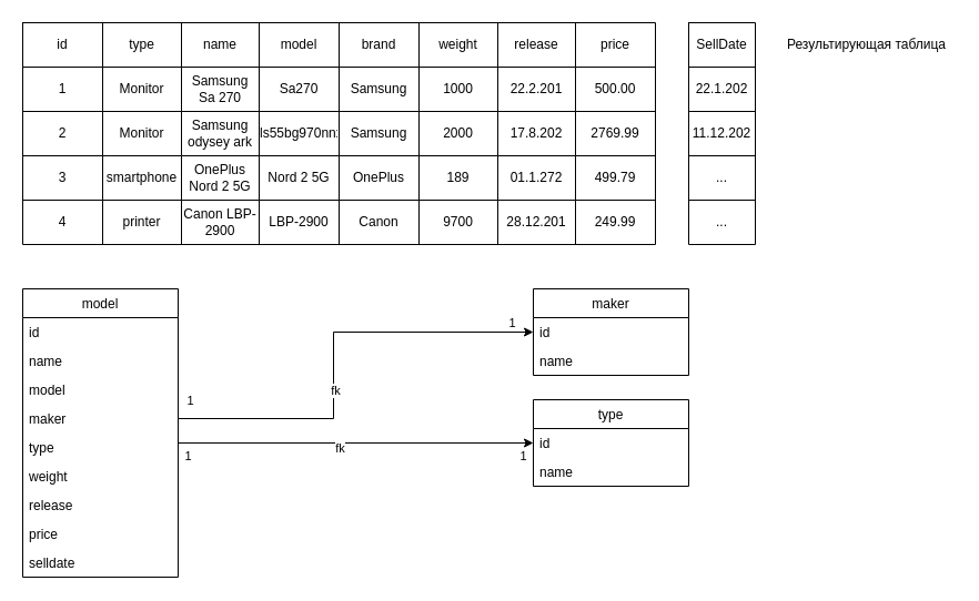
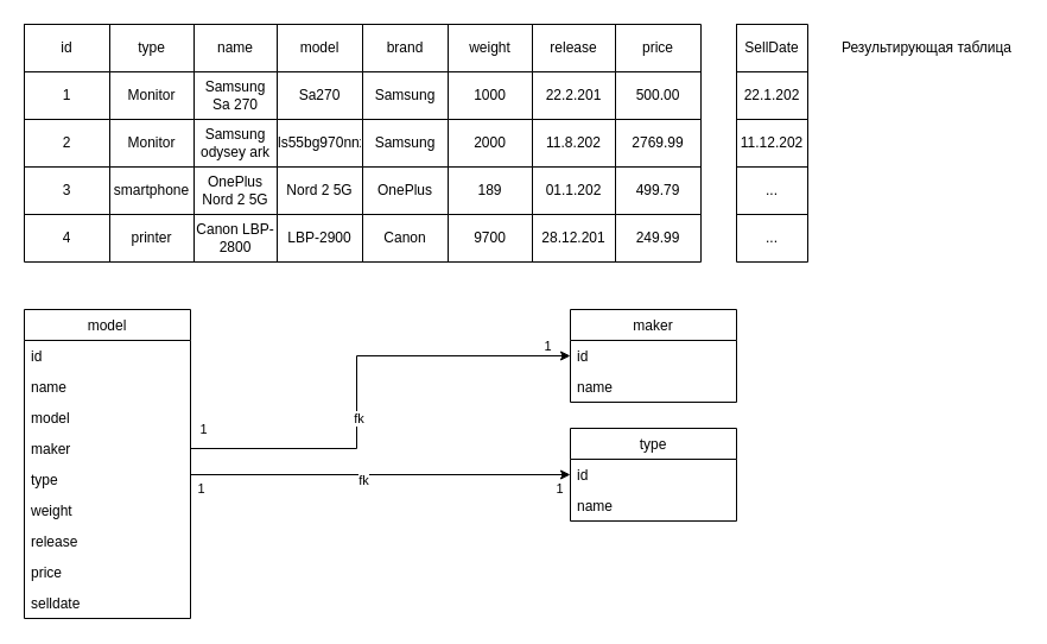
- <mxCell id="28" value="17.8.202" style="shape=partialRectangle;html=1;whiteSpace=wrap;connectable=0;overflow=hidden;fillColor=none;top=0;left=0;bottom=0;right=0;pointerEvents=1;" parent="21" vertex="1"><mxGeometry x="428" width="70" height="40" as="geometry"><mxRectangle width="70" height="40" as="alternateBounds" /></mxGeometry></mxCell>
+ <mxCell id="28" value="11.8.202" style="shape=partialRectangle;html=1;whiteSpace=wrap;connectable=0;overflow=hidden;fillColor=none;top=0;left=0;bottom=0;right=0;pointerEvents=1;" parent="21" vertex="1"><mxGeometry x="428" width="70" height="40" as="geometry"><mxRectangle width="70" height="40" as="alternateBounds" /></mxGeometry></mxCell>
- <mxCell id="37" value="01.1.272" style="shape=partialRectangle;html=1;whiteSpace=wrap;connectable=0;overflow=hidden;fillColor=none;top=0;left=0;bottom=0;right=0;pointerEvents=1;" parent="30" vertex="1"><mxGeometry x="428" width="70" height="40" as="geometry"><mxRectangle width="70" height="40" as="alternateBounds" /></mxGeometry></mxCell>
+ <mxCell id="37" value="01.1.202" style="shape=partialRectangle;html=1;whiteSpace=wrap;connectable=0;overflow=hidden;fillColor=none;top=0;left=0;bottom=0;right=0;pointerEvents=1;" parent="30" vertex="1"><mxGeometry x="428" width="70" height="40" as="geometry"><mxRectangle width="70" height="40" as="alternateBounds" /></mxGeometry></mxCell>
- <mxCell id="42" value="Canon LBP-2900" style="shape=partialRectangle;html=1;whiteSpace=wrap;connectable=0;overflow=hidden;fillColor=none;top=0;left=0;bottom=0;right=0;pointerEvents=1;" parent="39" vertex="1"><mxGeometry x="143" width="70" height="40" as="geometry"><mxRectangle width="70" height="40" as="alternateBounds" /></mxGeometry></mxCell>
+ <mxCell id="42" value="Canon LBP-2800" style="shape=partialRectangle;html=1;whiteSpace=wrap;connectable=0;overflow=hidden;fillColor=none;top=0;left=0;bottom=0;right=0;pointerEvents=1;" parent="39" vertex="1"><mxGeometry x="143" width="70" height="40" as="geometry"><mxRectangle width="70" height="40" as="alternateBounds" /></mxGeometry></mxCell>
